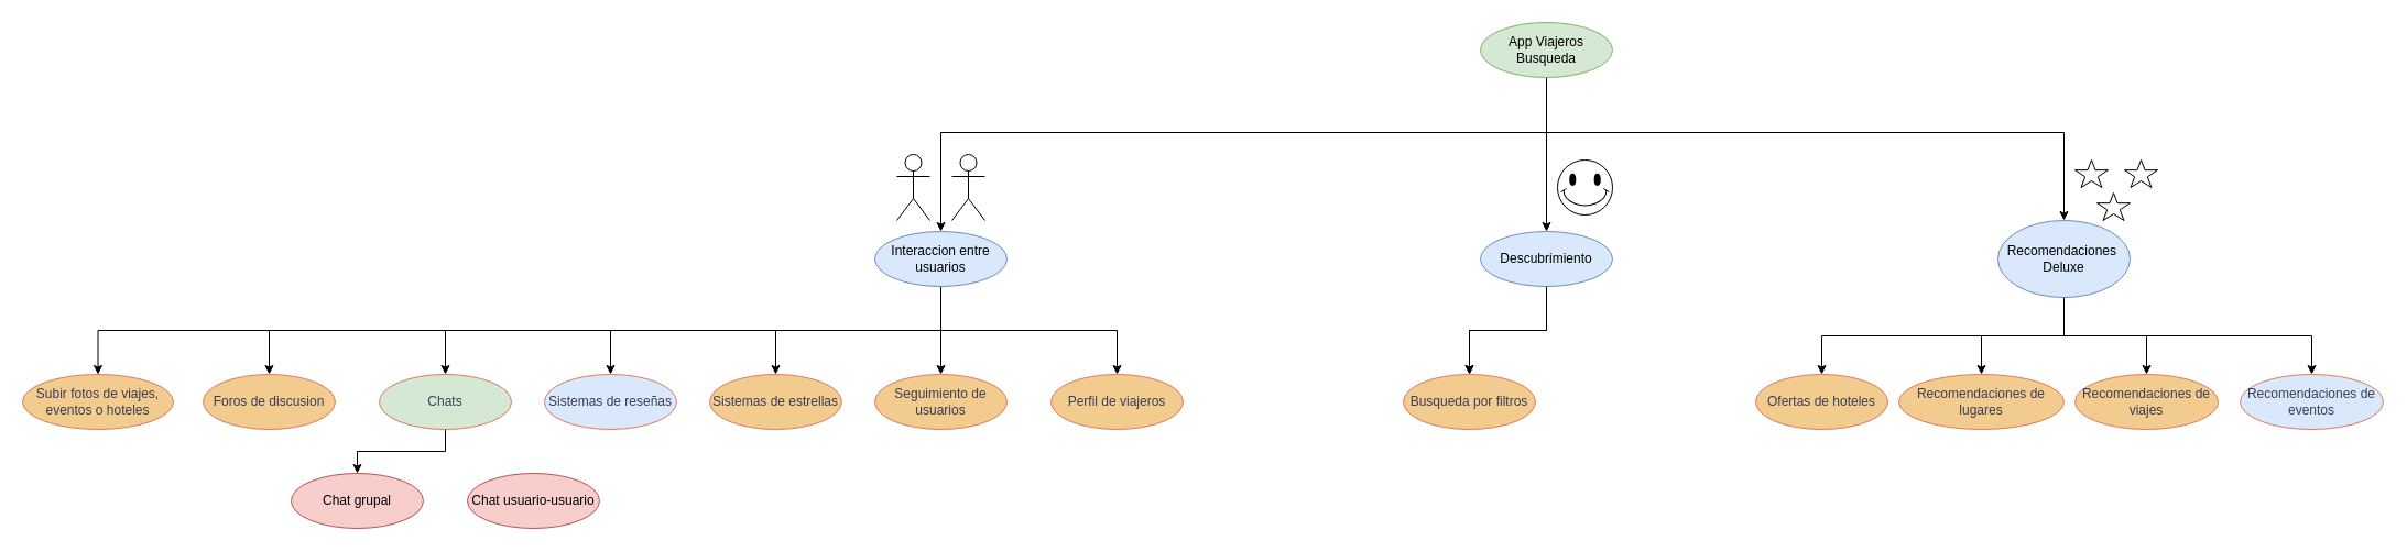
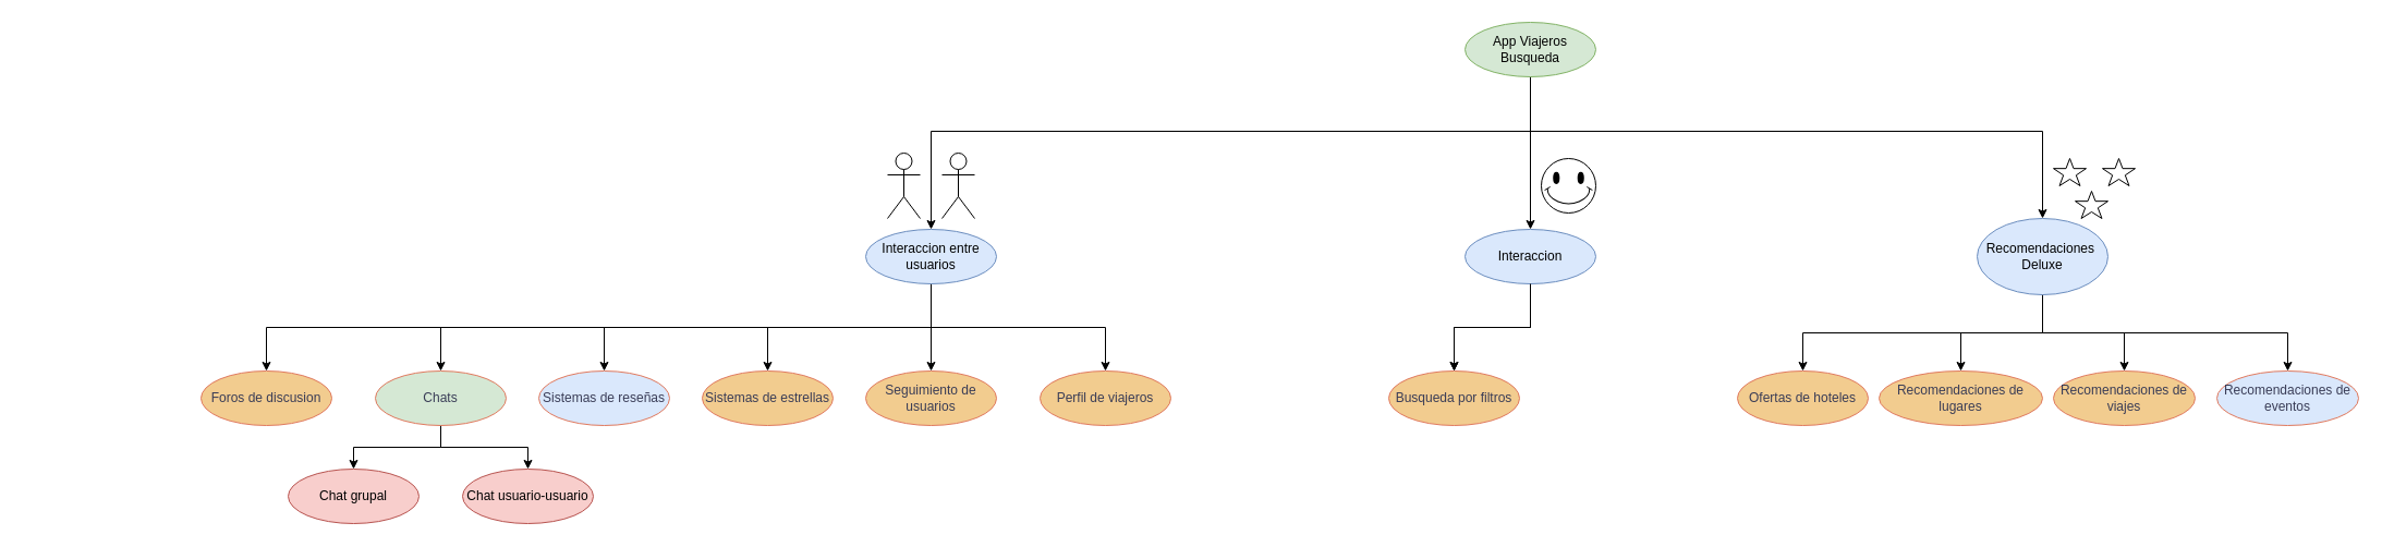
- <mxCell id="23" value="Descubrimiento" style="ellipse;whiteSpace=wrap;html=1;labelBackgroundColor=none;fillColor=#dae8fc;strokeColor=#6c8ebf;" vertex="1" parent="1"><mxGeometry x="1344" y="210" width="120" height="50" as="geometry" /></mxCell>
+ <mxCell id="23" value="Interaccion" style="ellipse;whiteSpace=wrap;html=1;labelBackgroundColor=none;fillColor=#dae8fc;strokeColor=#6c8ebf;" vertex="1" parent="1"><mxGeometry x="1344" y="210" width="120" height="50" as="geometry" /></mxCell>
- <mxCell id="14" style="edgeStyle=orthogonalEdgeStyle;rounded=0;orthogonalLoop=1;jettySize=auto;html=1;entryX=0.5;entryY=0;entryDx=0;entryDy=0;exitX=0.5;exitY=1;exitDx=0;exitDy=0;" edge="1" parent="1" source="15" target="43"><mxGeometry relative="1" as="geometry" /></mxCell>
- <mxCell id="43" value="Subir fotos de viajes, eventos o hoteles" style="ellipse;whiteSpace=wrap;html=1;labelBackgroundColor=none;fillColor=#F2CC8F;strokeColor=#E07A5F;fontColor=#393C56;" vertex="1" parent="1"><mxGeometry x="20" y="340" width="137" height="50" as="geometry" /></mxCell>
+ <mxCell id="33" style="edgeStyle=orthogonalEdgeStyle;rounded=0;orthogonalLoop=1;jettySize=auto;html=1;entryX=0.5;entryY=0;entryDx=0;entryDy=0;exitX=0.5;exitY=1;exitDx=0;exitDy=0;" edge="1" parent="1" source="34" target="36"><mxGeometry relative="1" as="geometry" /></mxCell>
